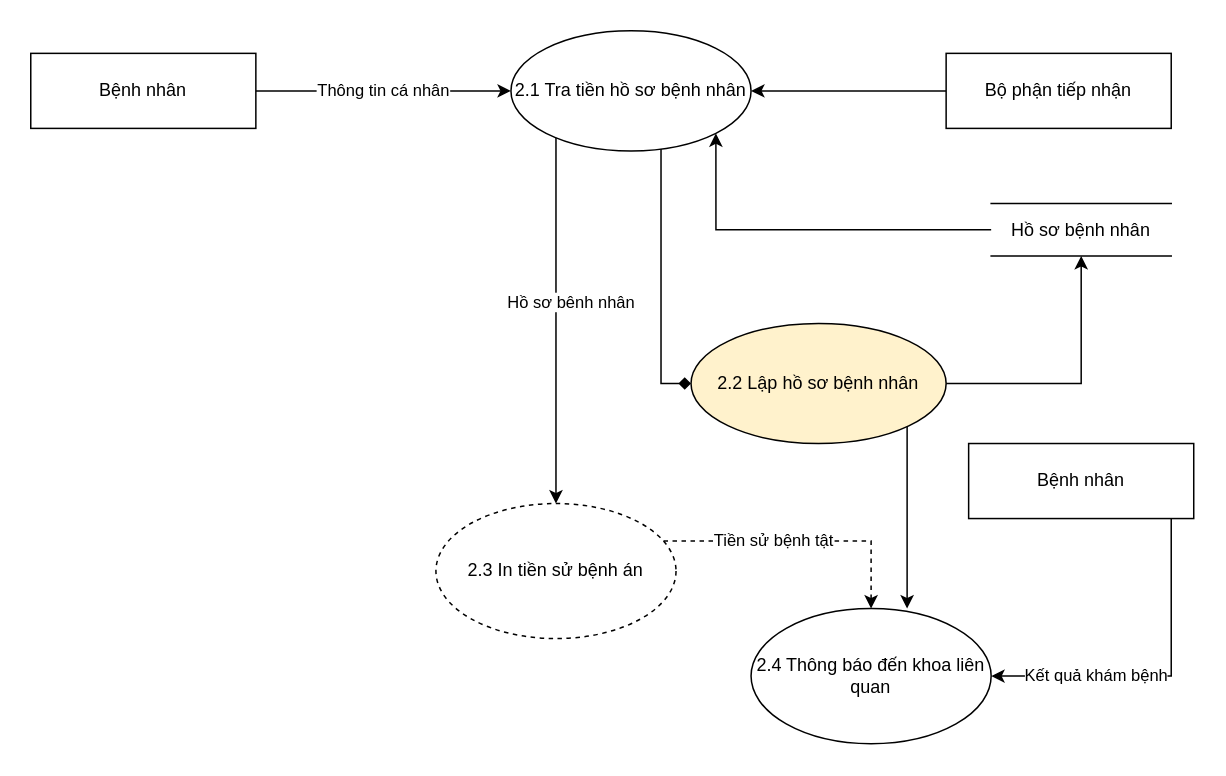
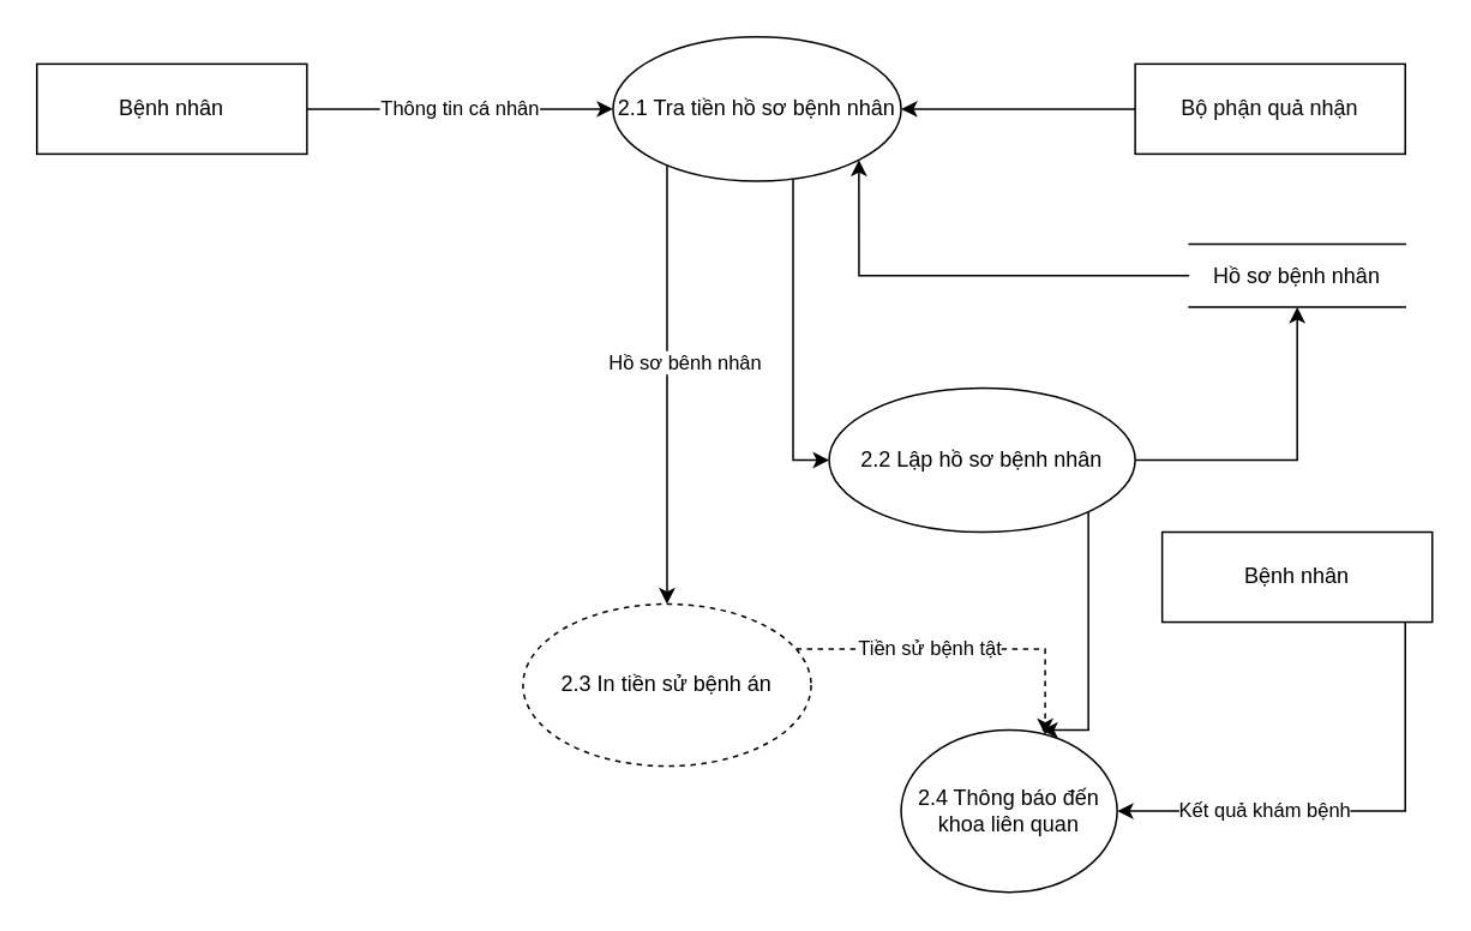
- <mxCell id="16" value="Bộ phận tiếp nhận" style="rounded=0;whiteSpace=wrap;html=1;" vertex="1" parent="1"><mxGeometry x="630" y="35" width="150" height="50" as="geometry" /></mxCell>
+ <mxCell id="16" value="Bộ phận quả nhận" style="rounded=0;whiteSpace=wrap;html=1;" vertex="1" parent="1"><mxGeometry x="630" y="35" width="150" height="50" as="geometry" /></mxCell>
- <mxCell id="5" style="edgeStyle=orthogonalEdgeStyle;rounded=0;orthogonalLoop=1;jettySize=auto;html=1;endArrow=diamond;" edge="1" parent="1" source="6" target="9"><mxGeometry relative="1" as="geometry"><Array as="points"><mxPoint x="440" y="255" /></Array></mxGeometry></mxCell>
+ <mxCell id="5" style="edgeStyle=orthogonalEdgeStyle;rounded=0;orthogonalLoop=1;jettySize=auto;html=1;" edge="1" parent="1" source="6" target="9"><mxGeometry relative="1" as="geometry"><Array as="points"><mxPoint x="440" y="255" /></Array></mxGeometry></mxCell>
- <mxCell id="9" value="2.2 Lập hồ sơ bệnh nhân" style="ellipse;whiteSpace=wrap;html=1;fillColor=#fff2cc;" parent="1" vertex="1"><mxGeometry x="460" y="215" width="170" height="80" as="geometry" /></mxCell>
+ <mxCell id="9" value="2.2 Lập hồ sơ bệnh nhân" style="ellipse;whiteSpace=wrap;html=1;" parent="1" vertex="1"><mxGeometry x="460" y="215" width="170" height="80" as="geometry" /></mxCell>
- <mxCell id="14" value="2.4 Thông báo đến khoa liên quan" style="ellipse;whiteSpace=wrap;html=1;" parent="1" vertex="1"><mxGeometry x="500" y="405" width="160" height="90" as="geometry" /></mxCell>
+ <mxCell id="14" value="2.4 Thông báo đến khoa liên quan" style="ellipse;whiteSpace=wrap;html=1;" parent="1" vertex="1"><mxGeometry x="500" y="405" width="120" height="90" as="geometry" /></mxCell>
